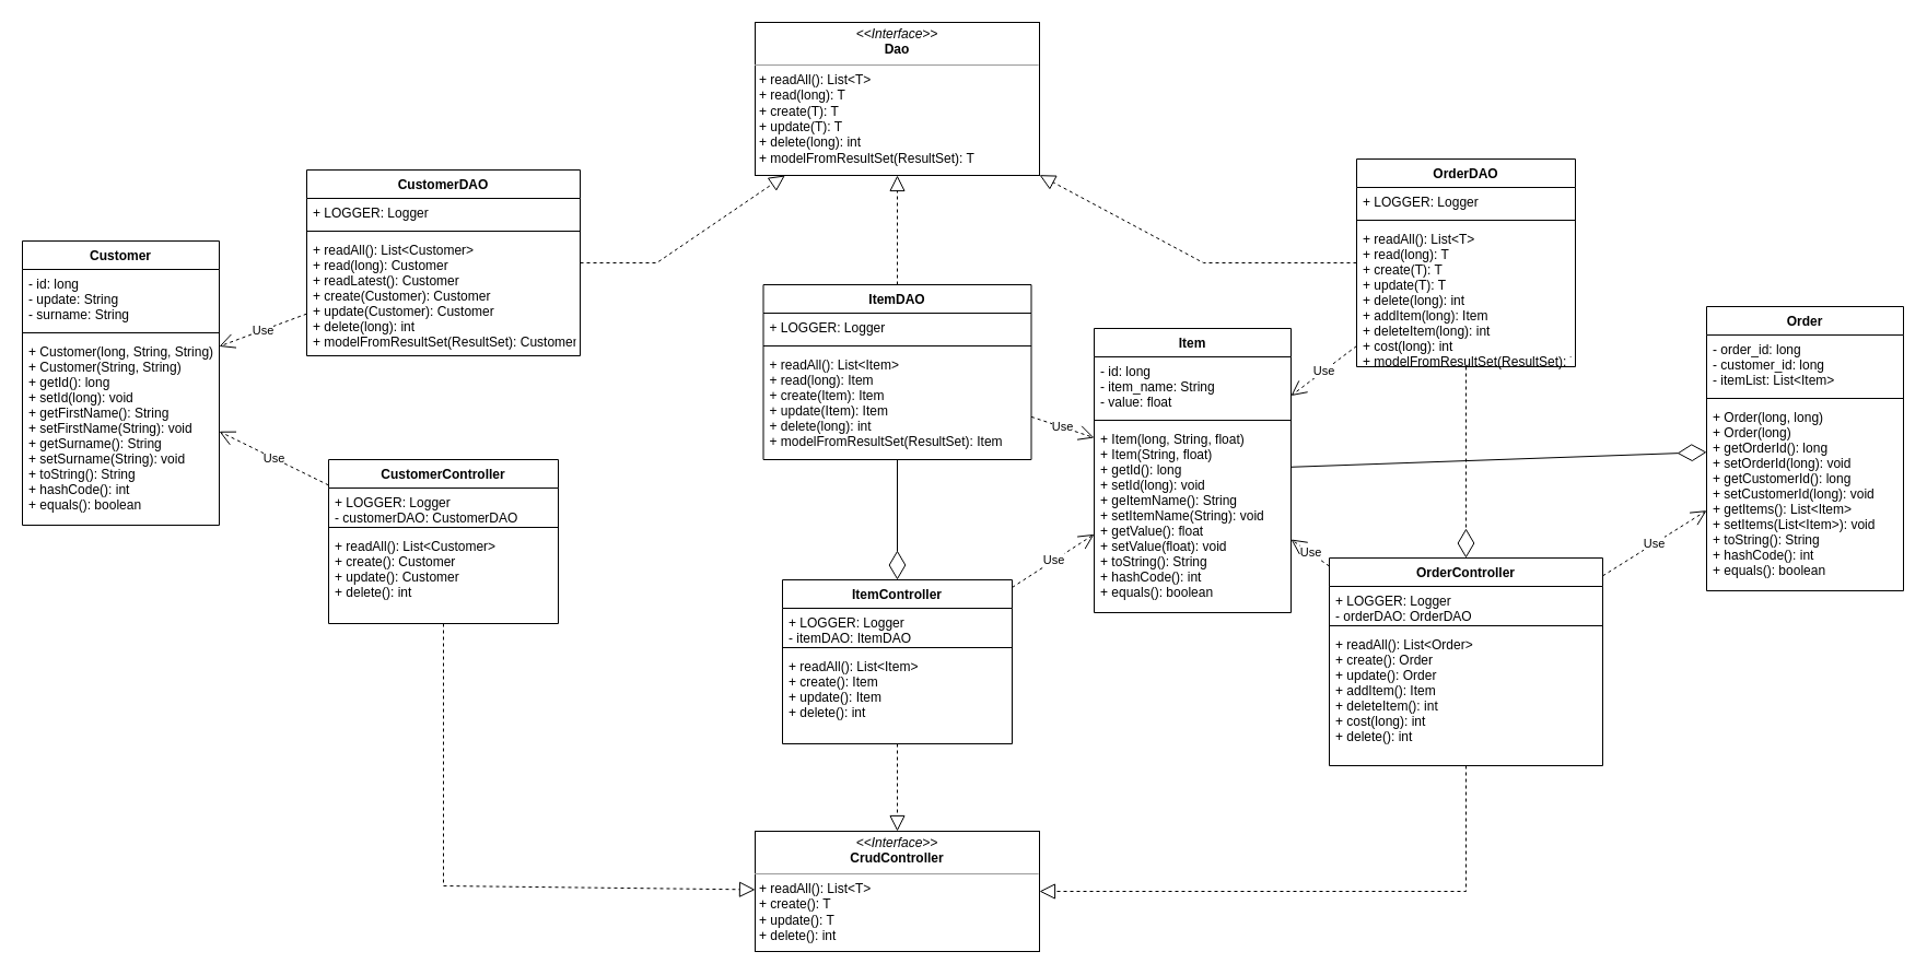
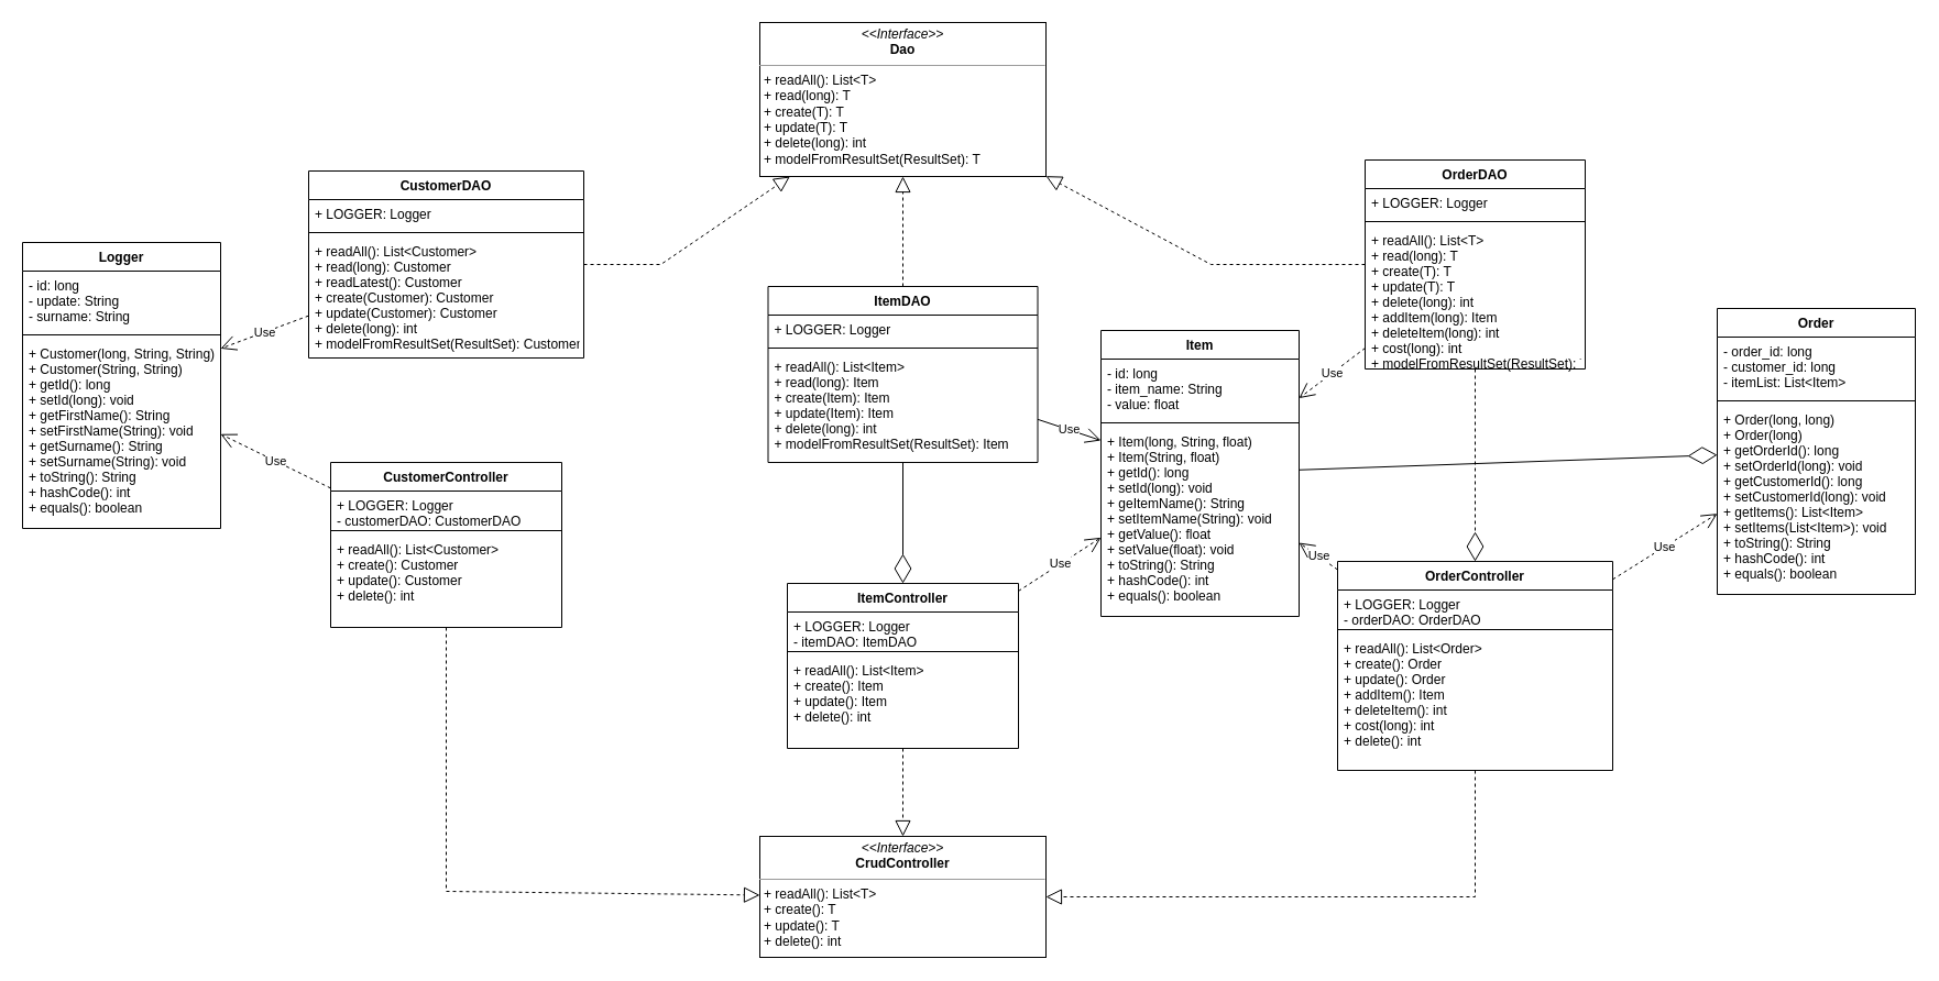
- <mxCell id="44" value="Customer" style="swimlane;fontStyle=1;align=center;verticalAlign=top;childLayout=stackLayout;horizontal=1;startSize=26;horizontalStack=0;resizeParent=1;resizeParentMax=0;resizeLast=0;collapsible=1;marginBottom=0;" vertex="1" parent="1"><mxGeometry x="20" y="220" width="180" height="260" as="geometry" /></mxCell>
+ <mxCell id="44" value="Logger" style="swimlane;fontStyle=1;align=center;verticalAlign=top;childLayout=stackLayout;horizontal=1;startSize=26;horizontalStack=0;resizeParent=1;resizeParentMax=0;resizeLast=0;collapsible=1;marginBottom=0;" vertex="1" parent="1"><mxGeometry x="20" y="220" width="180" height="260" as="geometry" /></mxCell>
- <mxCell id="41" value="Use" style="endArrow=open;endSize=12;dashed=1;html=1;rounded=0;" edge="1" parent="1" source="8" target="36"><mxGeometry width="160" relative="1" as="geometry"><mxPoint x="980" y="540" as="sourcePoint" /><mxPoint x="1140" y="540" as="targetPoint" /></mxGeometry></mxCell>
+ <mxCell id="41" value="Use" style="endArrow=open;endSize=12;dashed=0;html=1;rounded=0;" edge="1" parent="1" source="8" target="36"><mxGeometry width="160" relative="1" as="geometry"><mxPoint x="980" y="540" as="sourcePoint" /><mxPoint x="1140" y="540" as="targetPoint" /></mxGeometry></mxCell>
